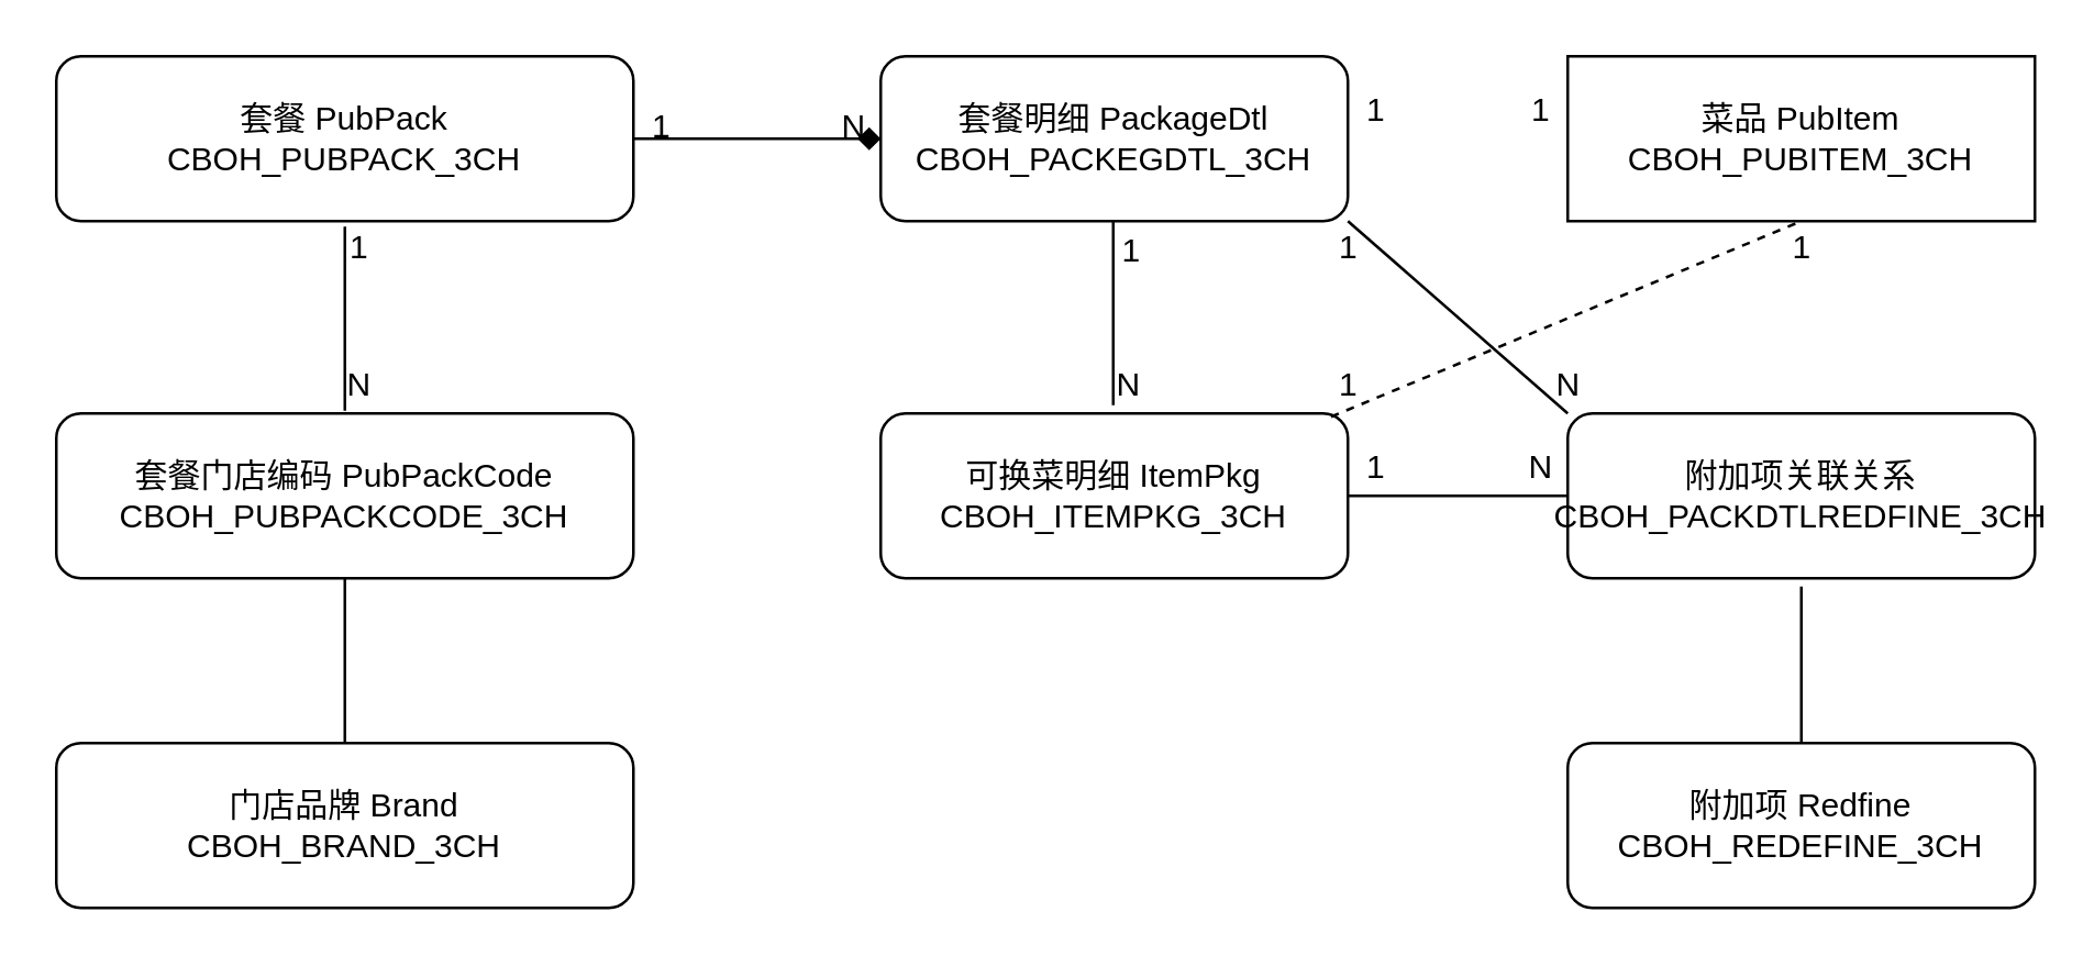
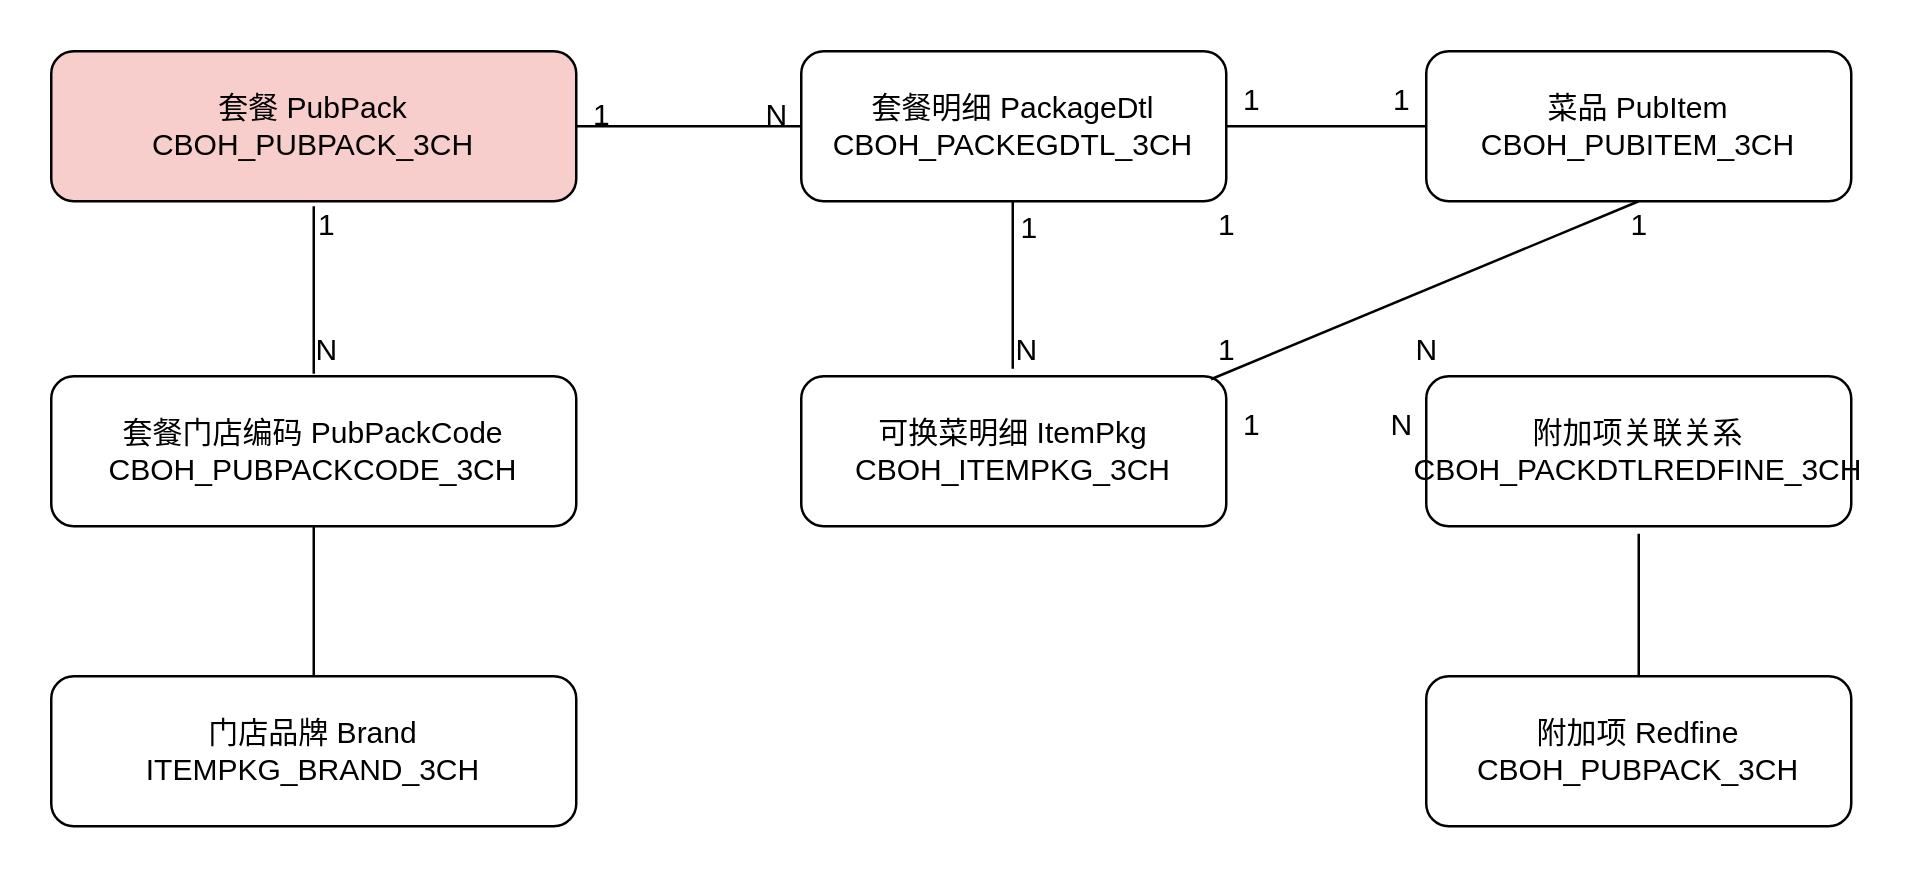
- <mxCell id="2" value="套餐 PubPack&lt;br&gt;CBOH_PUBPACK_3CH" style="rounded=1;whiteSpace=wrap;html=1;" vertex="1" parent="1"><mxGeometry x="20" y="20" width="210" height="60" as="geometry" /></mxCell>
+ <mxCell id="2" value="套餐 PubPack&lt;br&gt;CBOH_PUBPACK_3CH" style="rounded=1;whiteSpace=wrap;html=1;fillColor=#f8cecc;" vertex="1" parent="1"><mxGeometry x="20" y="20" width="210" height="60" as="geometry" /></mxCell>
- <mxCell id="10" value="" style="endArrow=diamond;html=1;entryX=0;entryY=0.5;entryDx=0;entryDy=0;exitX=1;exitY=0.5;exitDx=0;exitDy=0;" edge="1" parent="1" source="2" target="3"><mxGeometry width="50" height="50" relative="1" as="geometry"><mxPoint x="310" y="220" as="sourcePoint" /><mxPoint x="360" y="170" as="targetPoint" /></mxGeometry></mxCell>
+ <mxCell id="10" value="" style="endArrow=none;html=1;entryX=0;entryY=0.5;entryDx=0;entryDy=0;exitX=1;exitY=0.5;exitDx=0;exitDy=0;" edge="1" parent="1" source="2" target="3"><mxGeometry width="50" height="50" relative="1" as="geometry"><mxPoint x="310" y="220" as="sourcePoint" /><mxPoint x="360" y="170" as="targetPoint" /></mxGeometry></mxCell>
+ <mxCell id="23" value="" style="endArrow=none;html=1;entryX=0;entryY=0.5;entryDx=0;entryDy=0;exitX=1;exitY=0.5;exitDx=0;exitDy=0;" edge="1" parent="1" source="3" target="17"><mxGeometry width="50" height="50" relative="1" as="geometry"><mxPoint x="500" y="190" as="sourcePoint" /><mxPoint x="580" y="190" as="targetPoint" /><Array as="points" /></mxGeometry></mxCell>
- <mxCell id="17" value="菜品 PubItem&lt;br&gt;CBOH_PUBITEM_3CH" style="whiteSpace=wrap;html=1;rounded=0;" vertex="1" parent="1"><mxGeometry x="570" y="20" width="170" height="60" as="geometry" /></mxCell>
+ <mxCell id="17" value="菜品 PubItem&lt;br&gt;CBOH_PUBITEM_3CH" style="rounded=1;whiteSpace=wrap;html=1;" vertex="1" parent="1"><mxGeometry x="570" y="20" width="170" height="60" as="geometry" /></mxCell>
- <mxCell id="24" value="" style="endArrow=none;html=1;exitX=0;exitY=0;exitDx=0;exitDy=0;entryX=1;entryY=1;entryDx=0;entryDy=0;" edge="1" parent="1" source="18" target="3"><mxGeometry width="50" height="50" relative="1" as="geometry"><mxPoint x="430" y="170" as="sourcePoint" /><mxPoint x="480" y="120" as="targetPoint" /></mxGeometry></mxCell>
- <mxCell id="27" value="" style="endArrow=none;html=1;entryX=0.5;entryY=1;entryDx=0;entryDy=0;exitX=0.964;exitY=0.02;exitDx=0;exitDy=0;exitPerimeter=0;dashed=1;" edge="1" parent="1" source="13" target="17"><mxGeometry width="50" height="50" relative="1" as="geometry"><mxPoint x="430" y="170" as="sourcePoint" /><mxPoint x="480" y="120" as="targetPoint" /></mxGeometry></mxCell>
+ <mxCell id="27" value="" style="endArrow=none;html=1;entryX=0.5;entryY=1;entryDx=0;entryDy=0;exitX=0.964;exitY=0.02;exitDx=0;exitDy=0;exitPerimeter=0;" edge="1" parent="1" source="13" target="17"><mxGeometry width="50" height="50" relative="1" as="geometry"><mxPoint x="430" y="170" as="sourcePoint" /><mxPoint x="480" y="120" as="targetPoint" /></mxGeometry></mxCell>
- <mxCell id="20" value="" style="endArrow=none;html=1;entryX=0;entryY=0.5;entryDx=0;entryDy=0;exitX=1;exitY=0.5;exitDx=0;exitDy=0;" edge="1" parent="1" source="13" target="18"><mxGeometry width="50" height="50" relative="1" as="geometry"><mxPoint x="430" y="170" as="sourcePoint" /><mxPoint x="480" y="120" as="targetPoint" /></mxGeometry></mxCell>
- <mxCell id="8" value="门店品牌 Brand&lt;br&gt;CBOH_BRAND_3CH" style="rounded=1;whiteSpace=wrap;html=1;" vertex="1" parent="1"><mxGeometry x="20" y="270" width="210" height="60" as="geometry" /></mxCell>
+ <mxCell id="8" value="门店品牌 Brand&lt;br&gt;ITEMPKG_BRAND_3CH" style="rounded=1;whiteSpace=wrap;html=1;" vertex="1" parent="1"><mxGeometry x="20" y="270" width="210" height="60" as="geometry" /></mxCell>
- <mxCell id="19" value="附加项 Redfine&lt;br&gt;CBOH_REDEFINE_3CH" style="rounded=1;whiteSpace=wrap;html=1;" vertex="1" parent="1"><mxGeometry x="570" y="270" width="170" height="60" as="geometry" /></mxCell>
+ <mxCell id="19" value="附加项 Redfine&lt;br&gt;CBOH_PUBPACK_3CH" style="rounded=1;whiteSpace=wrap;html=1;" vertex="1" parent="1"><mxGeometry x="570" y="270" width="170" height="60" as="geometry" /></mxCell>
